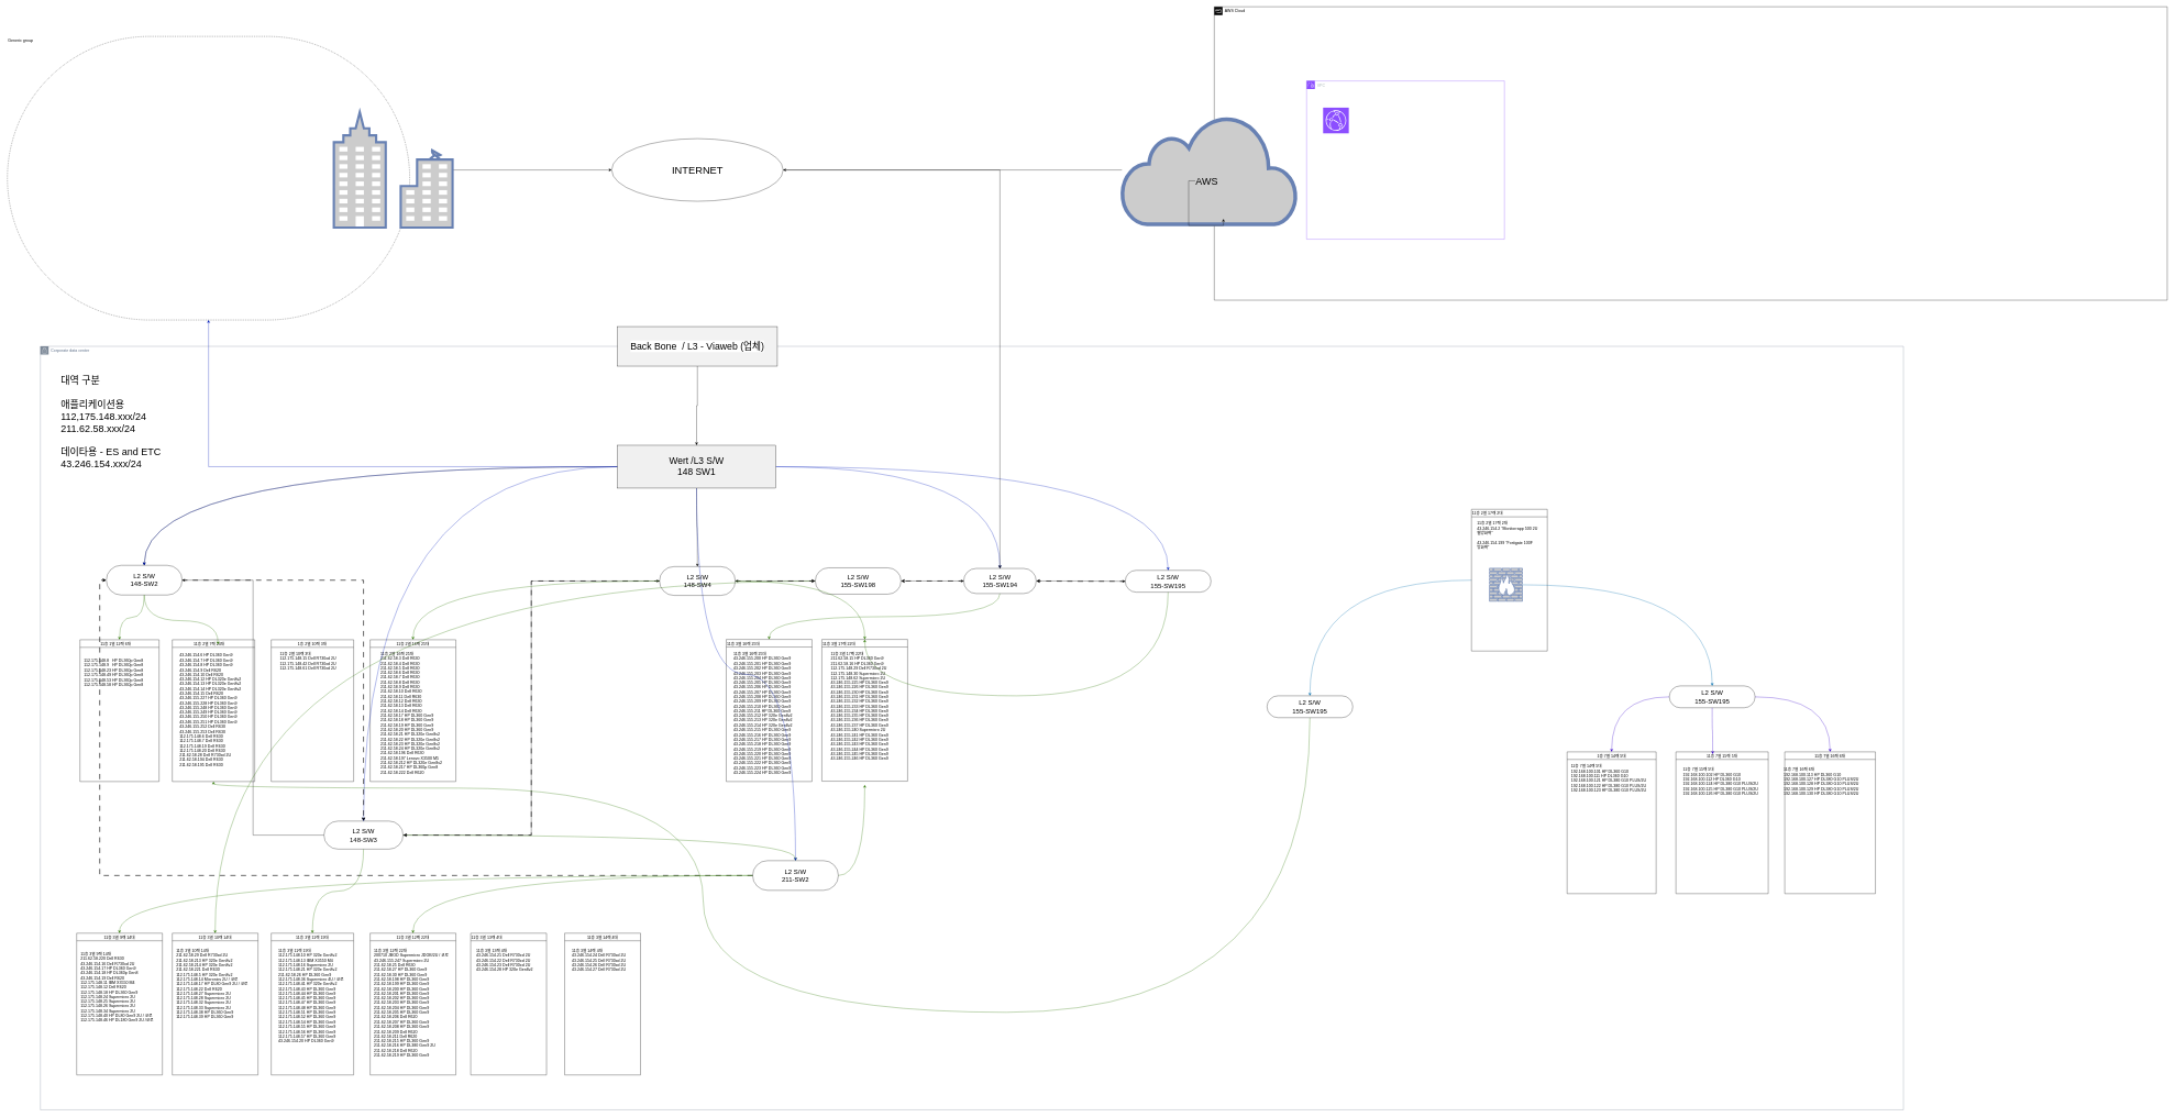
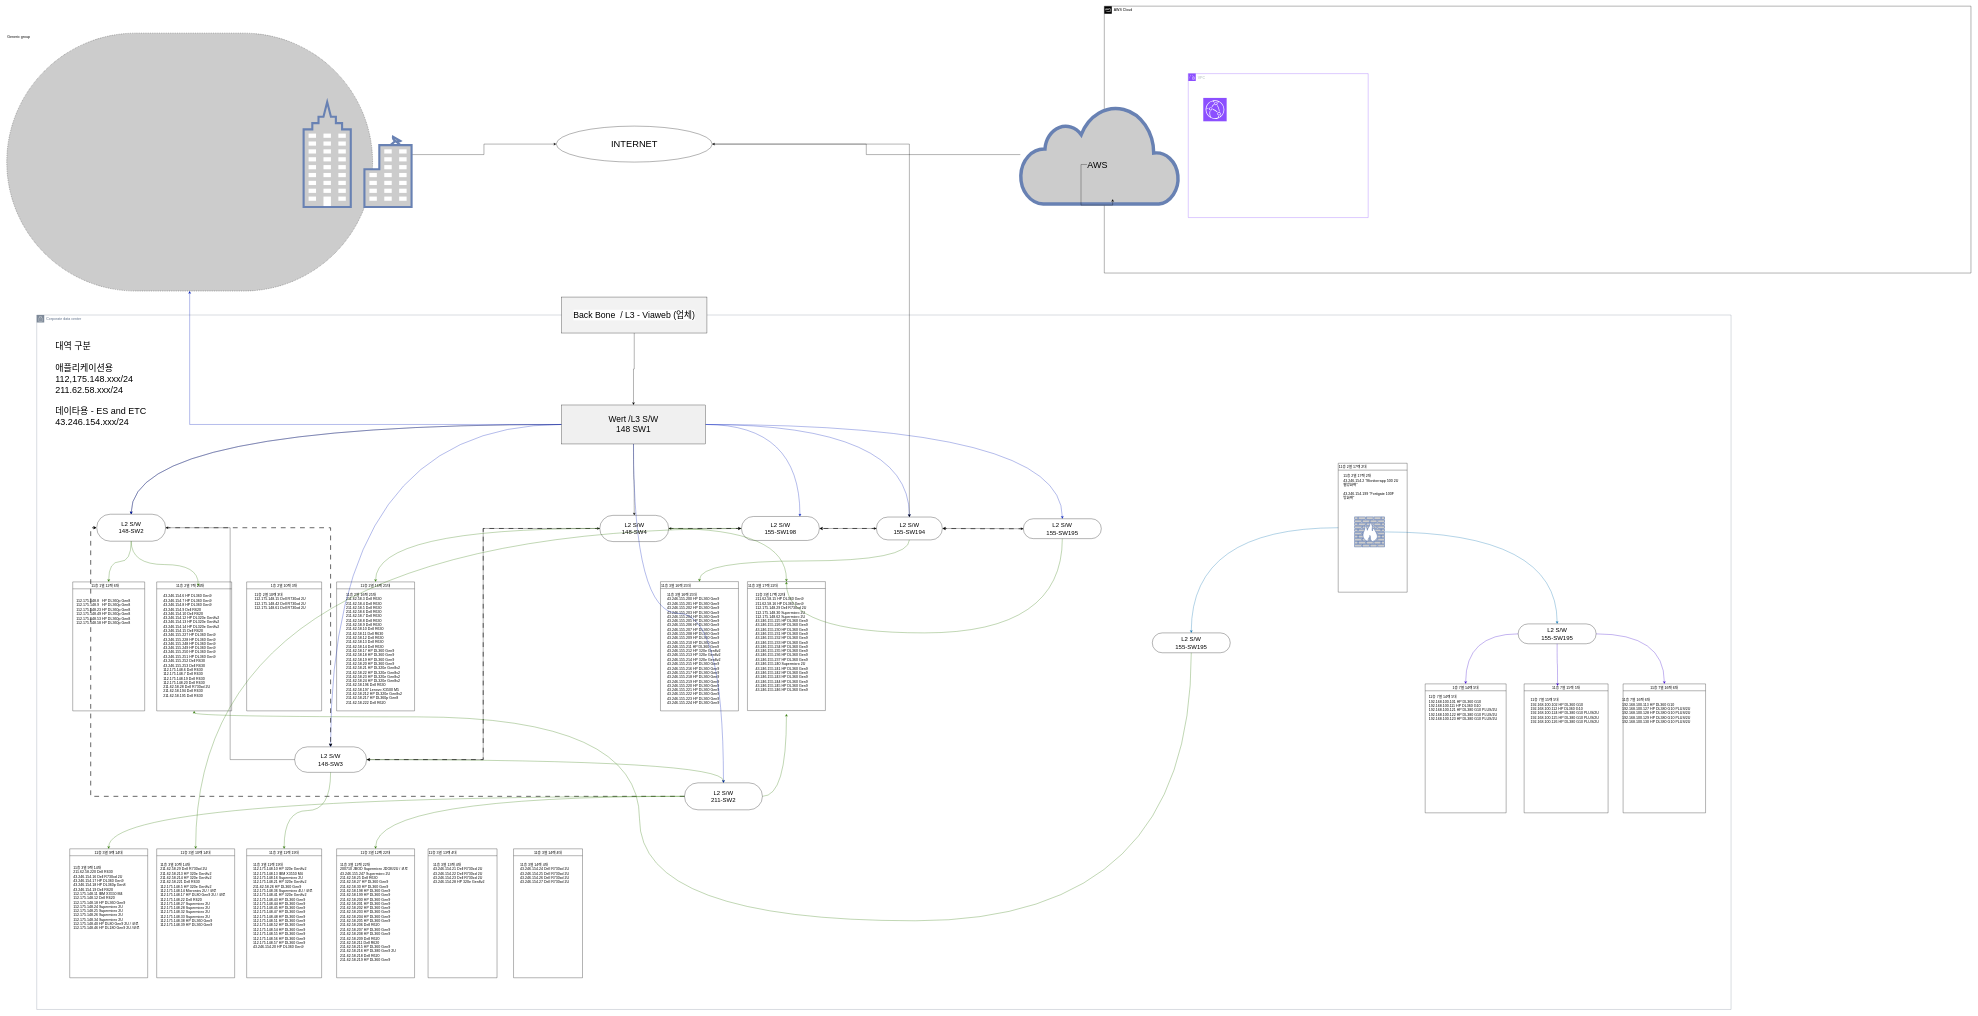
- <mxCell id="73" value="INTERNET" style="ellipse;whiteSpace=wrap;html=1;rounded=1;align=center;verticalAlign=middle;arcSize=50;fontFamily=Helvetica;fontSize=31;fontColor=default;fillColor=none;gradientColor=none;" vertex="1" parent="1"><mxGeometry x="1852.5" y="420" width="520" height="190" as="geometry" /></mxCell>
+ <mxCell id="73" value="INTERNET" style="ellipse;whiteSpace=wrap;html=1;rounded=1;align=center;verticalAlign=middle;arcSize=50;fontFamily=Helvetica;fontSize=31;fontColor=default;fillColor=none;gradientColor=none;" vertex="1" parent="1"><mxGeometry x="1852.5" y="420" width="520" height="120" as="geometry" /></mxCell>
- <mxCell id="93" value="Generic group" style="dashed=1;verticalAlign=top;fontStyle=0;whiteSpace=wrap;html=1;rounded=1;align=left;arcSize=50;fontFamily=Helvetica;fontSize=12;" vertex="1" parent="1"><mxGeometry x="20" y="110" width="1220" height="860" as="geometry" /></mxCell>
+ <mxCell id="93" value="Generic group" style="dashed=1;verticalAlign=top;fontStyle=0;whiteSpace=wrap;html=1;rounded=1;align=left;arcSize=50;fontFamily=Helvetica;fontSize=12;fillColor=#cccccc;" vertex="1" parent="1"><mxGeometry x="20" y="110" width="1220" height="860" as="geometry" /></mxCell>
+ <mxCell id="50" style="edgeStyle=orthogonalEdgeStyle;rounded=0;orthogonalLoop=1;jettySize=auto;html=1;entryX=0.75;entryY=0;entryDx=0;entryDy=0;fontFamily=Helvetica;fontSize=12;fontColor=default;curved=1;fillColor=#0050ef;strokeColor=#001DBC;" edge="1" parent="1" source="58" target="62"><mxGeometry relative="1" as="geometry" /></mxCell>
